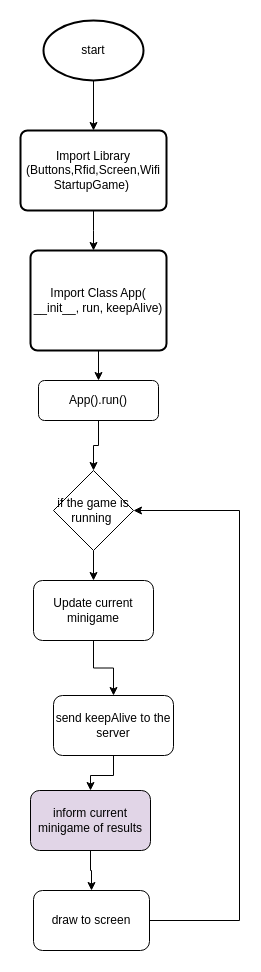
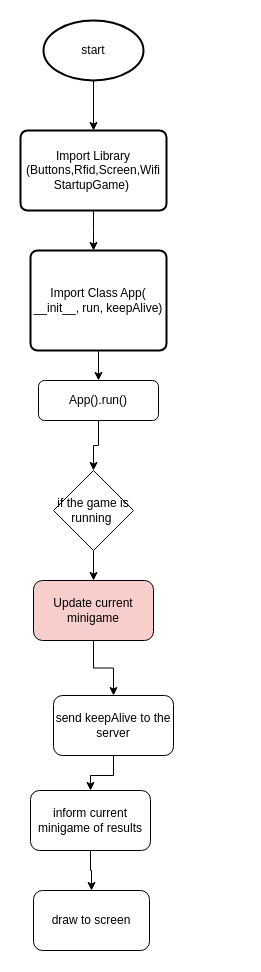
- <mxCell id="13" value="Update current minigame" style="rounded=1;whiteSpace=wrap;html=1;" parent="1" vertex="1"><mxGeometry x="33" y="580" width="120" height="60" as="geometry" /></mxCell>
+ <mxCell id="13" value="Update current minigame" style="rounded=1;whiteSpace=wrap;html=1;fillColor=#f8cecc;" parent="1" vertex="1"><mxGeometry x="33" y="580" width="120" height="60" as="geometry" /></mxCell>
- <mxCell id="18" style="edgeStyle=orthogonalEdgeStyle;rounded=0;orthogonalLoop=1;jettySize=auto;html=1;entryX=1;entryY=0.5;entryDx=0;entryDy=0;" parent="1" source="19" target="9" edge="1"><mxGeometry relative="1" as="geometry"><Array as="points"><mxPoint x="239" y="920" /><mxPoint x="239" y="510" /></Array></mxGeometry></mxCell>
- <mxCell id="17" value="inform current minigame of results" style="rounded=1;whiteSpace=wrap;html=1;fillColor=#e1d5e7;" parent="1" vertex="1"><mxGeometry x="30" y="790" width="120" height="60" as="geometry" /></mxCell>
+ <mxCell id="17" value="inform current minigame of results" style="rounded=1;whiteSpace=wrap;html=1;" parent="1" vertex="1"><mxGeometry x="30" y="790" width="120" height="60" as="geometry" /></mxCell>
